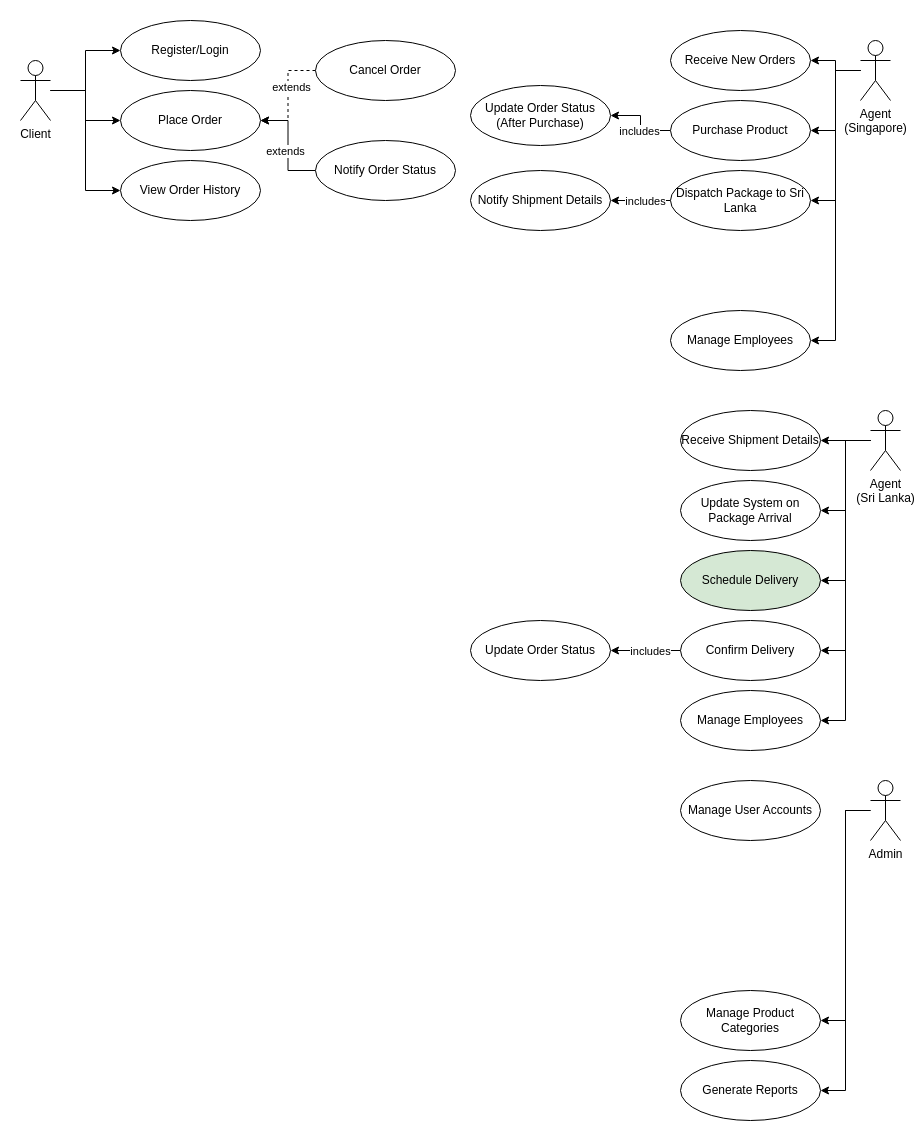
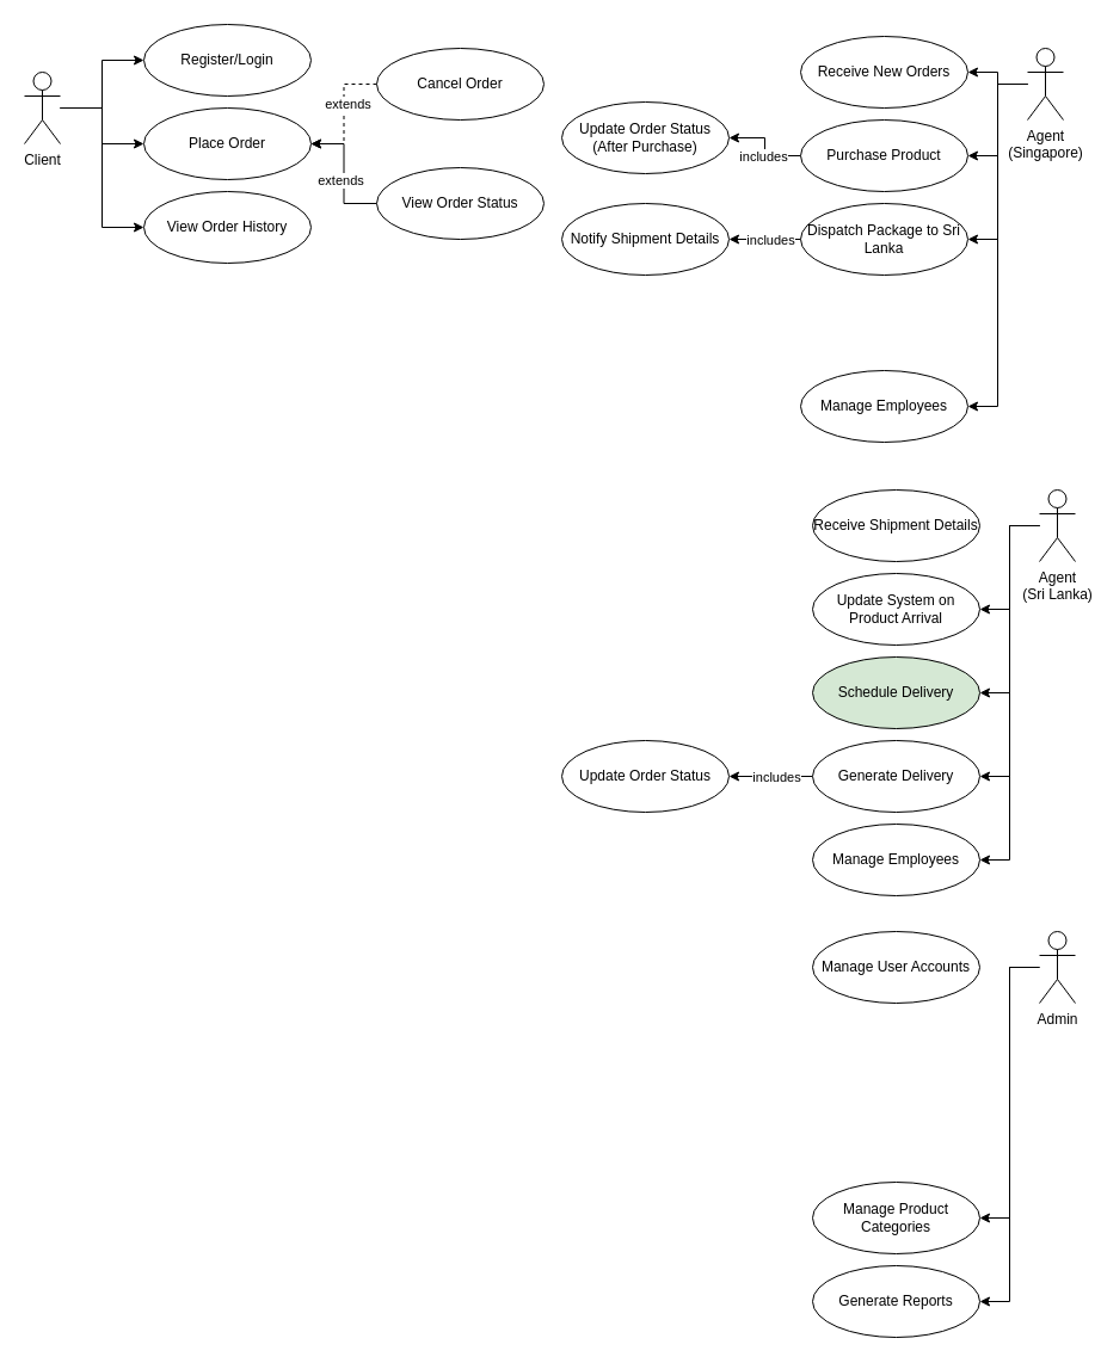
- <mxCell id="24" value="Notify Order Status" style="ellipse;whiteSpace=wrap;html=1;" vertex="1" parent="1"><mxGeometry x="315" y="140" width="140" height="60" as="geometry" /></mxCell>
+ <mxCell id="24" value="View Order Status" style="ellipse;whiteSpace=wrap;html=1;" vertex="1" parent="1"><mxGeometry x="315" y="140" width="140" height="60" as="geometry" /></mxCell>
- <mxCell id="5" style="edgeStyle=orthogonalEdgeStyle;rounded=0;orthogonalLoop=1;jettySize=auto;html=1;entryX=1;entryY=0.5;entryDx=0;entryDy=0;" edge="1" parent="1" source="10" target="46"><mxGeometry relative="1" as="geometry" /></mxCell>
- <mxCell id="45" value="&lt;div&gt;Update System on Package Arrival&lt;/div&gt;" style="ellipse;whiteSpace=wrap;html=1;" vertex="1" parent="1"><mxGeometry x="680" y="480" width="140" height="60" as="geometry" /></mxCell>
+ <mxCell id="45" value="&lt;div&gt;Update System on Product Arrival&lt;/div&gt;" style="ellipse;whiteSpace=wrap;html=1;" vertex="1" parent="1"><mxGeometry x="680" y="480" width="140" height="60" as="geometry" /></mxCell>
- <mxCell id="43" value="Confirm Delivery" style="ellipse;whiteSpace=wrap;html=1;" vertex="1" parent="1"><mxGeometry x="680" y="620" width="140" height="60" as="geometry" /></mxCell>
+ <mxCell id="43" value="Generate Delivery" style="ellipse;whiteSpace=wrap;html=1;" vertex="1" parent="1"><mxGeometry x="680" y="620" width="140" height="60" as="geometry" /></mxCell>
